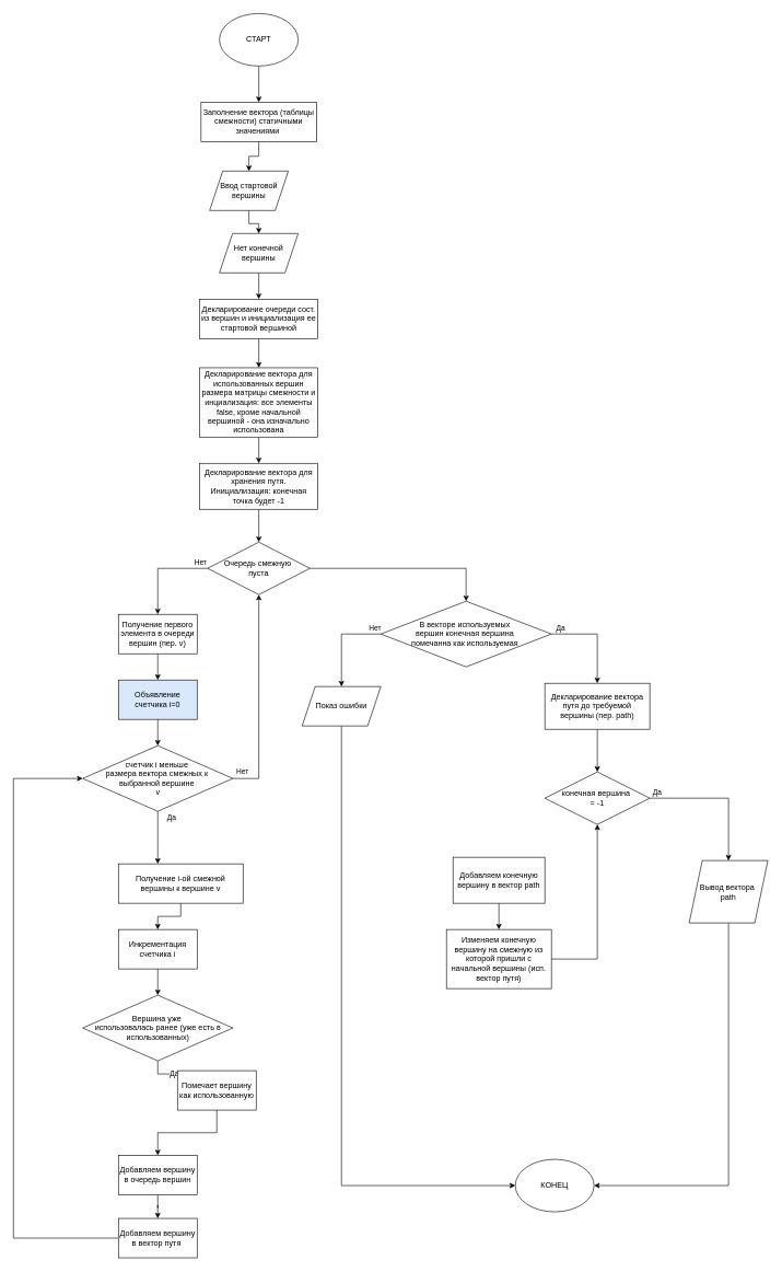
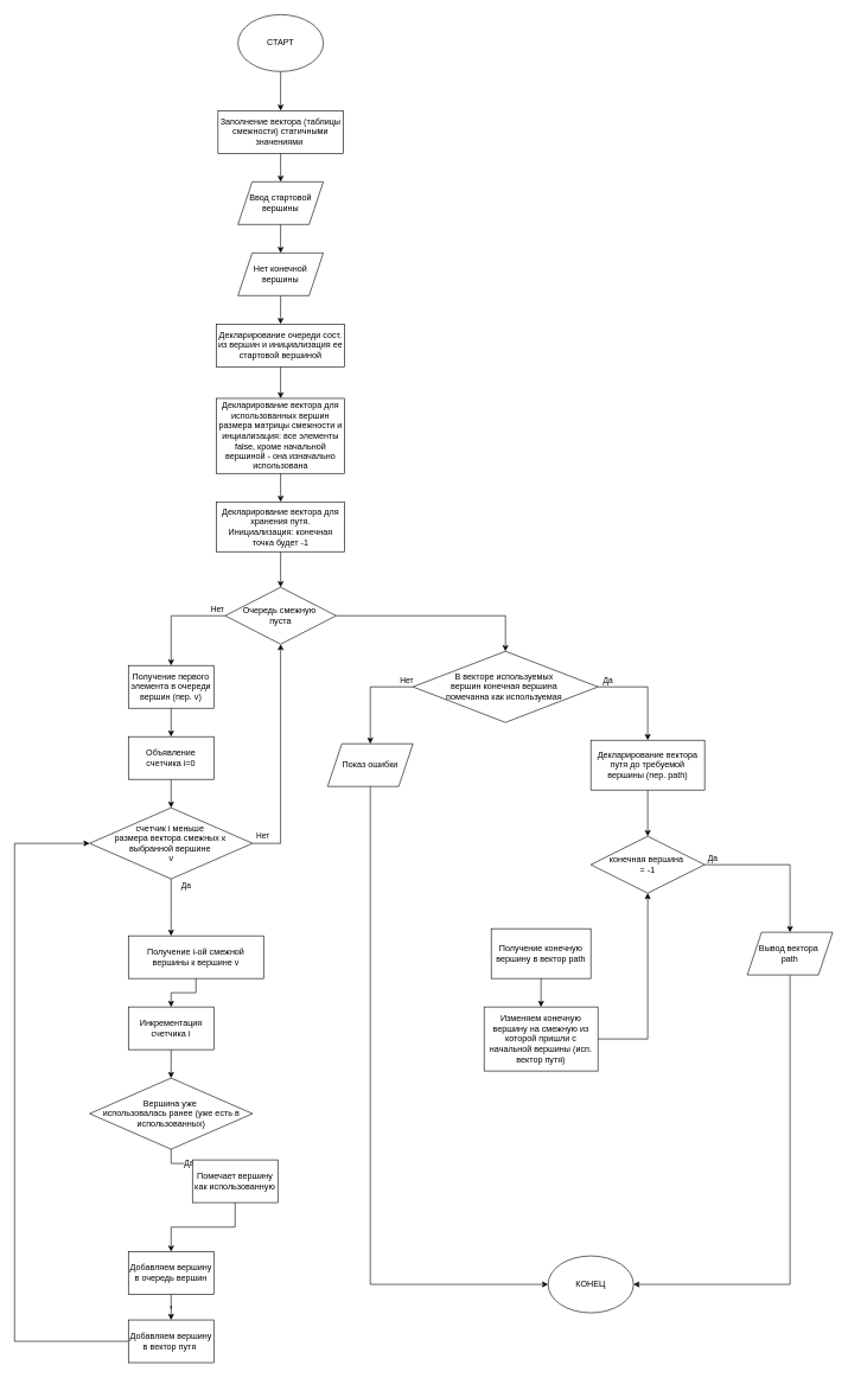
- <mxCell id="7" value="Ввод стартовой вершины" style="shape=parallelogram;perimeter=parallelogramPerimeter;whiteSpace=wrap;html=1;fixedSize=1;" vertex="1" parent="1"><mxGeometry x="319" y="260" width="120" height="60" as="geometry" /></mxCell>
+ <mxCell id="7" value="Ввод стартовой вершины" style="shape=parallelogram;perimeter=parallelogramPerimeter;whiteSpace=wrap;html=1;fixedSize=1;" vertex="1" parent="1"><mxGeometry x="334" y="255" width="120" height="60" as="geometry" /></mxCell>
- <mxCell id="23" value="Объявление счетчика i=0" style="rounded=0;whiteSpace=wrap;html=1;fillColor=#dae8fc;" vertex="1" parent="1"><mxGeometry x="180" y="1035" width="120" height="60" as="geometry" /></mxCell>
+ <mxCell id="23" value="Объявление счетчика i=0" style="rounded=0;whiteSpace=wrap;html=1;" vertex="1" parent="1"><mxGeometry x="180" y="1035" width="120" height="60" as="geometry" /></mxCell>
- <mxCell id="55" value="Добавляем конечную вершину в вектор path" style="rounded=0;whiteSpace=wrap;html=1;" vertex="1" parent="1"><mxGeometry x="690" y="1305" width="140" height="70" as="geometry" /></mxCell>
+ <mxCell id="55" value="Получение конечную вершину в вектор path" style="rounded=0;whiteSpace=wrap;html=1;" vertex="1" parent="1"><mxGeometry x="690" y="1305" width="140" height="70" as="geometry" /></mxCell>
- <mxCell id="59" value="Вывод вектора&amp;nbsp;&lt;div&gt;path&lt;/div&gt;" style="shape=parallelogram;perimeter=parallelogramPerimeter;whiteSpace=wrap;html=1;fixedSize=1;" vertex="1" parent="1"><mxGeometry x="1050" y="1310" width="120" height="95" as="geometry" /></mxCell>
+ <mxCell id="59" value="Вывод вектора&amp;nbsp;&lt;div&gt;path&lt;/div&gt;" style="shape=parallelogram;perimeter=parallelogramPerimeter;whiteSpace=wrap;html=1;fixedSize=1;" vertex="1" parent="1"><mxGeometry x="1050" y="1310" width="120" height="60" as="geometry" /></mxCell>
- <mxCell id="60" value="КОНЕЦ" style="ellipse;whiteSpace=wrap;html=1;" vertex="1" parent="1"><mxGeometry x="785" y="1765" width="120" height="80" as="geometry" /></mxCell>
+ <mxCell id="60" value="КОНЕЦ" style="ellipse;whiteSpace=wrap;html=1;" vertex="1" parent="1"><mxGeometry x="770" y="1765" width="120" height="80" as="geometry" /></mxCell>
